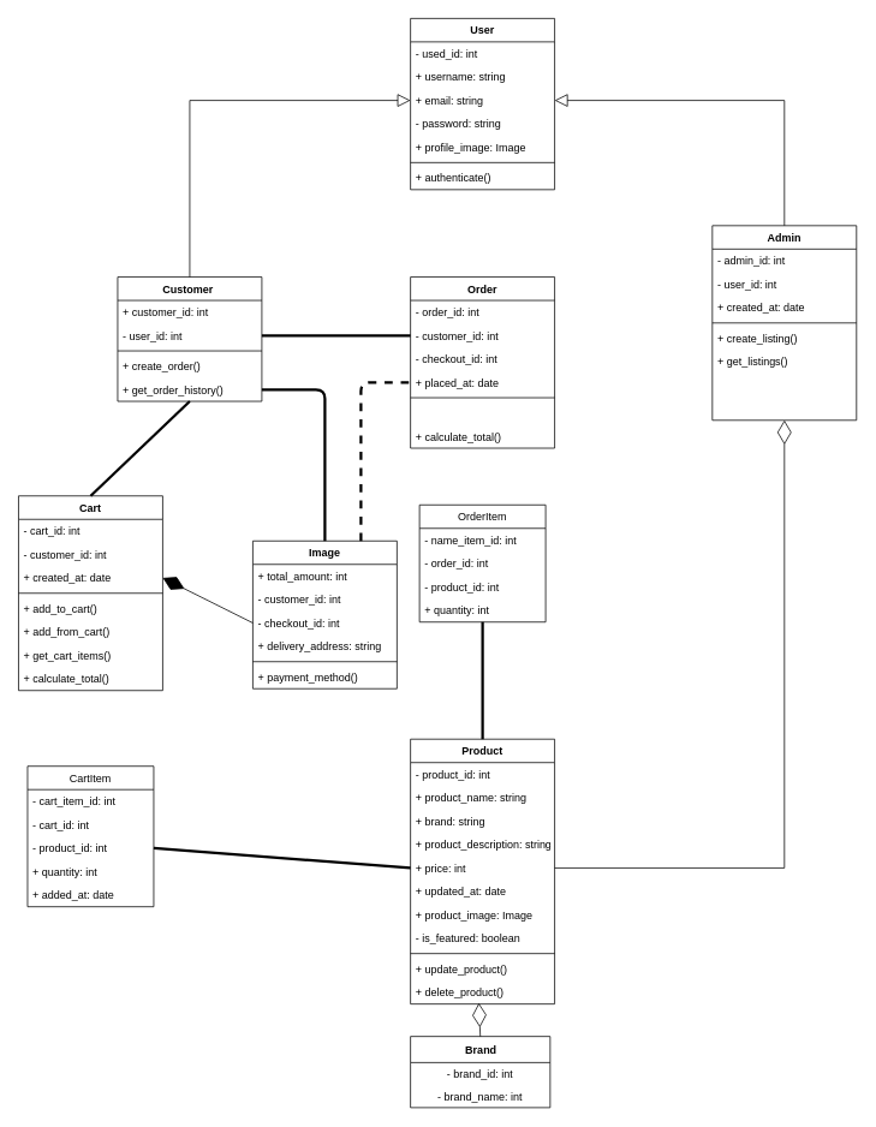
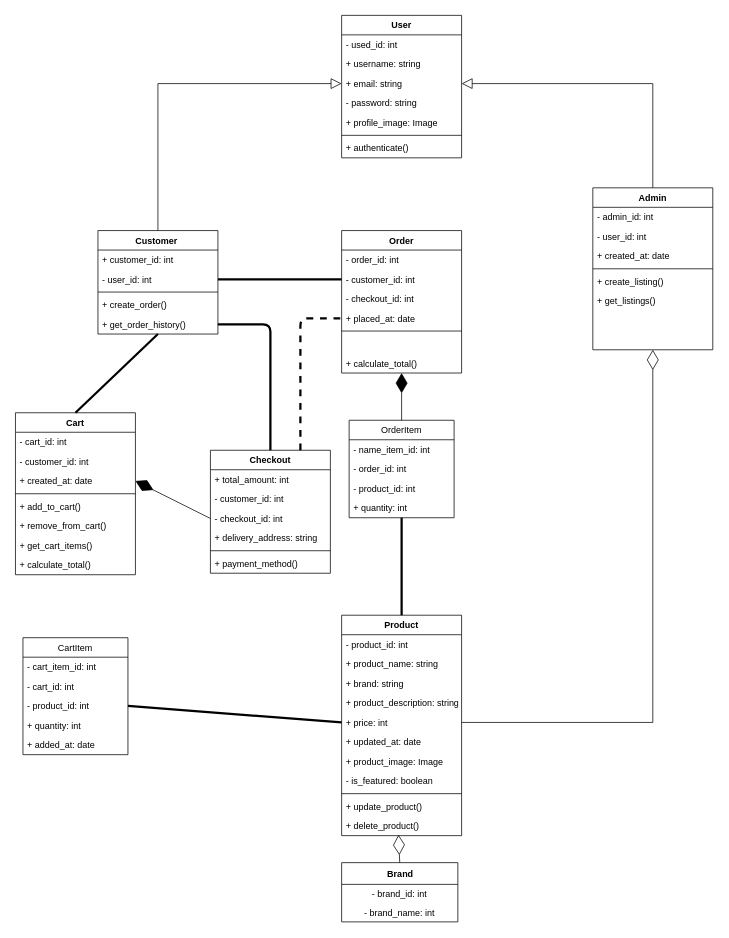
+ <mxCell id="68" value="" style="endArrow=diamondThin;endFill=1;endSize=24;html=1;rounded=0;entryX=0.5;entryY=1;entryDx=0;entryDy=0;" parent="1" source="60" target="52" edge="1"><mxGeometry width="160" relative="1" as="geometry"><mxPoint x="240" y="600" as="sourcePoint" /><mxPoint x="460" y="510" as="targetPoint" /></mxGeometry></mxCell>
- <mxCell id="77" value="Image" style="swimlane;fontStyle=1;align=center;verticalAlign=top;childLayout=stackLayout;horizontal=1;startSize=26;horizontalStack=0;resizeParent=1;resizeParentMax=0;resizeLast=0;collapsible=1;marginBottom=0;" parent="1" vertex="1"><mxGeometry x="280" y="600" width="160" height="164" as="geometry" /></mxCell>
+ <mxCell id="77" value="Checkout" style="swimlane;fontStyle=1;align=center;verticalAlign=top;childLayout=stackLayout;horizontal=1;startSize=26;horizontalStack=0;resizeParent=1;resizeParentMax=0;resizeLast=0;collapsible=1;marginBottom=0;" parent="1" vertex="1"><mxGeometry x="280" y="600" width="160" height="164" as="geometry" /></mxCell>
- <mxCell id="43" value="+ add_from_cart()" style="text;strokeColor=none;fillColor=none;align=left;verticalAlign=top;spacingLeft=4;spacingRight=4;overflow=hidden;rotatable=0;points=[[0,0.5],[1,0.5]];portConstraint=eastwest;" parent="41" vertex="1"><mxGeometry y="26" width="160" height="26" as="geometry" /></mxCell>
+ <mxCell id="43" value="+ remove_from_cart()" style="text;strokeColor=none;fillColor=none;align=left;verticalAlign=top;spacingLeft=4;spacingRight=4;overflow=hidden;rotatable=0;points=[[0,0.5],[1,0.5]];portConstraint=eastwest;" parent="41" vertex="1"><mxGeometry y="26" width="160" height="26" as="geometry" /></mxCell>
